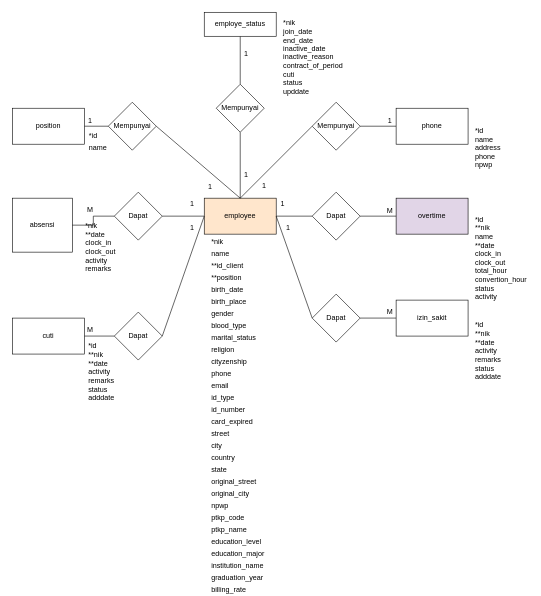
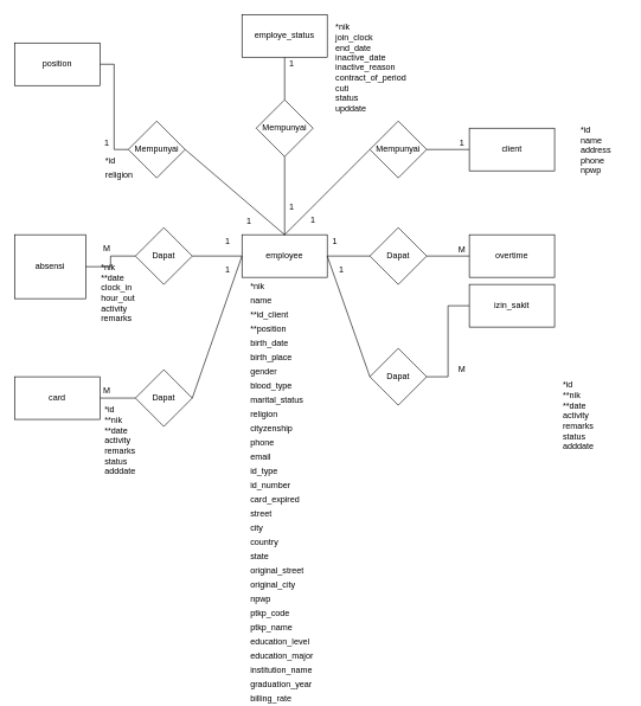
- <mxCell id="37" value="employe_status" style="rounded=0;whiteSpace=wrap;html=1;" parent="1" vertex="1"><mxGeometry x="340" y="20" width="120" height="40" as="geometry" /></mxCell>
+ <mxCell id="37" value="employe_status" style="rounded=0;whiteSpace=wrap;html=1;" parent="1" vertex="1"><mxGeometry x="340" y="20" width="120" height="60" as="geometry" /></mxCell>
- <mxCell id="38" value="*nik&lt;br&gt;join_date&lt;br&gt;end_date&lt;br&gt;inactive_date&lt;br&gt;inactive_reason&lt;br&gt;contract_of_period&lt;br&gt;cuti&lt;br&gt;status&lt;br&gt;upddate" style="text;html=1;strokeColor=none;fillColor=none;align=left;verticalAlign=middle;whiteSpace=wrap;rounded=0;" parent="1" vertex="1"><mxGeometry x="470" y="30" width="40" height="130" as="geometry" /></mxCell>
+ <mxCell id="38" value="*nik&lt;br&gt;join_clock&lt;br&gt;end_date&lt;br&gt;inactive_date&lt;br&gt;inactive_reason&lt;br&gt;contract_of_period&lt;br&gt;cuti&lt;br&gt;status&lt;br&gt;upddate" style="text;html=1;strokeColor=none;fillColor=none;align=left;verticalAlign=middle;whiteSpace=wrap;rounded=0;" parent="1" vertex="1"><mxGeometry x="470" y="30" width="40" height="130" as="geometry" /></mxCell>
- <mxCell id="26" value="position" style="rounded=0;whiteSpace=wrap;html=1;" parent="1" vertex="1"><mxGeometry x="20" y="180" width="120" height="60" as="geometry" /></mxCell>
+ <mxCell id="26" value="position" style="rounded=0;whiteSpace=wrap;html=1;" parent="1" vertex="1"><mxGeometry x="20" y="60" width="120" height="60" as="geometry" /></mxCell>
- <mxCell id="24" value="phone" style="rounded=0;whiteSpace=wrap;html=1;" parent="1" vertex="1"><mxGeometry x="660" y="180" width="120" height="60" as="geometry" /></mxCell>
+ <mxCell id="24" value="client" style="rounded=0;whiteSpace=wrap;html=1;" parent="1" vertex="1"><mxGeometry x="660" y="180" width="120" height="60" as="geometry" /></mxCell>
- <mxCell id="28" value="&lt;table width=&quot;64&quot; cellspacing=&quot;0&quot; cellpadding=&quot;0&quot; border=&quot;0&quot;&gt;&lt;tbody&gt;&lt;tr style=&quot;height: 15.0pt&quot;&gt;&lt;td style=&quot;height: 15.0pt ; width: 48pt&quot; width=&quot;64&quot; height=&quot;20&quot;&gt;*id&lt;/td&gt; &lt;/tr&gt; &lt;tr style=&quot;height: 15.0pt&quot;&gt;  &lt;td style=&quot;height: 15.0pt&quot; height=&quot;20&quot;&gt;name&lt;/td&gt; &lt;/tr&gt;&lt;/tbody&gt;&lt;/table&gt;" style="text;html=1;strokeColor=none;fillColor=none;align=left;verticalAlign=middle;whiteSpace=wrap;rounded=0;" parent="1" vertex="1"><mxGeometry x="146" y="211" width="40" height="50" as="geometry" /></mxCell>
+ <mxCell id="28" value="&lt;table width=&quot;64&quot; cellspacing=&quot;0&quot; cellpadding=&quot;0&quot; border=&quot;0&quot;&gt;&lt;tbody&gt;&lt;tr style=&quot;height: 15.0pt&quot;&gt;&lt;td style=&quot;height: 15.0pt ; width: 48pt&quot; width=&quot;64&quot; height=&quot;20&quot;&gt;*id&lt;/td&gt; &lt;/tr&gt; &lt;tr style=&quot;height: 15.0pt&quot;&gt;  &lt;td style=&quot;height: 15.0pt&quot; height=&quot;20&quot;&gt;religion&lt;/td&gt; &lt;/tr&gt;&lt;/tbody&gt;&lt;/table&gt;" style="text;html=1;strokeColor=none;fillColor=none;align=left;verticalAlign=middle;whiteSpace=wrap;rounded=0;" parent="1" vertex="1"><mxGeometry x="146" y="211" width="40" height="50" as="geometry" /></mxCell>
- <mxCell id="29" value="*id&lt;br&gt;name&lt;br&gt;address&lt;br&gt;phone&lt;br&gt;npwp" style="text;html=1;strokeColor=none;fillColor=none;align=left;verticalAlign=middle;whiteSpace=wrap;rounded=0;" parent="1" vertex="1"><mxGeometry x="790" y="211" width="40" height="70" as="geometry" /></mxCell>
+ <mxCell id="29" value="*id&lt;br&gt;name&lt;br&gt;address&lt;br&gt;phone&lt;br&gt;npwp" style="text;html=1;strokeColor=none;fillColor=none;align=left;verticalAlign=middle;whiteSpace=wrap;rounded=0;" parent="1" vertex="1"><mxGeometry x="815" y="176" width="40" height="70" as="geometry" /></mxCell>
- <mxCell id="4" value="employee" style="rounded=0;whiteSpace=wrap;html=1;fillColor=#ffe6cc;" parent="1" vertex="1"><mxGeometry x="340" y="330" width="120" height="60" as="geometry" /></mxCell>
+ <mxCell id="4" value="employee" style="rounded=0;whiteSpace=wrap;html=1;" parent="1" vertex="1"><mxGeometry x="340" y="330" width="120" height="60" as="geometry" /></mxCell>
- <mxCell id="6" value="overtime" style="rounded=0;whiteSpace=wrap;html=1;fillColor=#e1d5e7;" parent="1" vertex="1"><mxGeometry x="660" y="330" width="120" height="60" as="geometry" /></mxCell>
+ <mxCell id="6" value="overtime" style="rounded=0;whiteSpace=wrap;html=1;" parent="1" vertex="1"><mxGeometry x="660" y="330" width="120" height="60" as="geometry" /></mxCell>
- <mxCell id="30" value="*nik&lt;br&gt;**date&lt;br&gt;clock_in&lt;br&gt;clock_out&lt;br&gt;activity&lt;br&gt;remarks" style="text;html=1;strokeColor=none;fillColor=none;align=left;verticalAlign=middle;whiteSpace=wrap;rounded=0;" parent="1" vertex="1"><mxGeometry x="140" y="362" width="60" height="100" as="geometry" /></mxCell>
+ <mxCell id="30" value="*nik&lt;br&gt;**date&lt;br&gt;clock_in&lt;br&gt;hour_out&lt;br&gt;activity&lt;br&gt;remarks" style="text;html=1;strokeColor=none;fillColor=none;align=left;verticalAlign=middle;whiteSpace=wrap;rounded=0;" parent="1" vertex="1"><mxGeometry x="140" y="362" width="60" height="100" as="geometry" /></mxCell>
- <mxCell id="31" value="*id&lt;br&gt;**nik&lt;br&gt;name&lt;br&gt;**date&lt;br&gt;clock_in&lt;br&gt;clock_out&lt;br&gt;total_hour&lt;br&gt;convertion_hour&lt;br&gt;status&lt;br&gt;activity" style="text;html=1;strokeColor=none;fillColor=none;align=left;verticalAlign=middle;whiteSpace=wrap;rounded=0;" parent="1" vertex="1"><mxGeometry x="790" y="350" width="90" height="160" as="geometry" /></mxCell>
- <mxCell id="18" value="izin_sakit" style="rounded=0;whiteSpace=wrap;html=1;" parent="1" vertex="1"><mxGeometry x="660" y="500" width="120" height="60" as="geometry" /></mxCell>
+ <mxCell id="18" value="izin_sakit" style="rounded=0;whiteSpace=wrap;html=1;" parent="1" vertex="1"><mxGeometry x="660" y="400" width="120" height="60" as="geometry" /></mxCell>
- <mxCell id="14" value="cuti" style="rounded=0;whiteSpace=wrap;html=1;" parent="1" vertex="1"><mxGeometry x="20" y="530" width="120" height="60" as="geometry" /></mxCell>
+ <mxCell id="14" value="card" style="rounded=0;whiteSpace=wrap;html=1;" parent="1" vertex="1"><mxGeometry x="20" y="530" width="120" height="60" as="geometry" /></mxCell>
